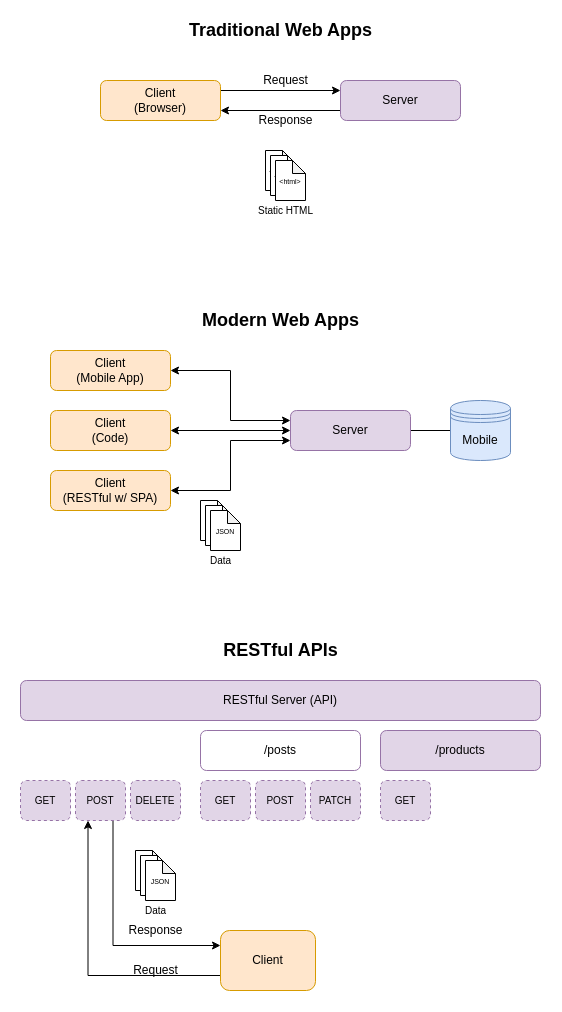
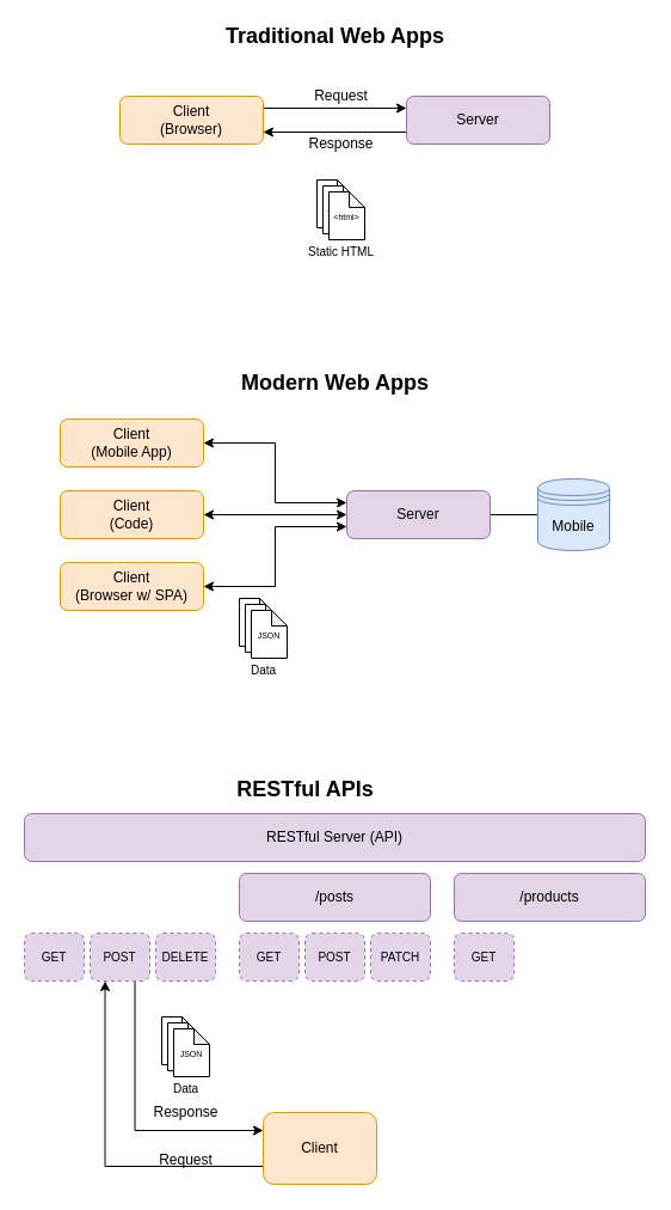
- <mxCell id="17" value="Client&lt;br&gt;(RESTful w/ SPA)" style="rounded=1;whiteSpace=wrap;html=1;fillColor=#ffe6cc;strokeColor=#d79b00;" vertex="1" parent="1"><mxGeometry x="50" y="470" width="120" height="40" as="geometry" /></mxCell>
+ <mxCell id="17" value="Client&lt;br&gt;(Browser w/ SPA)" style="rounded=1;whiteSpace=wrap;html=1;fillColor=#ffe6cc;strokeColor=#d79b00;" vertex="1" parent="1"><mxGeometry x="50" y="470" width="120" height="40" as="geometry" /></mxCell>
- <mxCell id="25" value="&lt;b&gt;&lt;font style=&quot;font-size: 18px&quot;&gt;RESTful APIs&lt;/font&gt;&lt;/b&gt;" style="text;html=1;align=center;verticalAlign=middle;resizable=0;points=[];autosize=1;" vertex="1" parent="1"><mxGeometry x="215" y="640" width="130" height="20" as="geometry" /></mxCell>
+ <mxCell id="25" value="&lt;b&gt;&lt;font style=&quot;font-size: 18px&quot;&gt;RESTful APIs&lt;/font&gt;&lt;/b&gt;" style="text;html=1;align=center;verticalAlign=middle;resizable=0;points=[];autosize=1;" vertex="1" parent="1"><mxGeometry x="190" y="650" width="130" height="20" as="geometry" /></mxCell>
- <mxCell id="27" value="/posts" style="rounded=1;whiteSpace=wrap;html=1;fillColor=#ffffff;strokeColor=#9673a6;" vertex="1" parent="1"><mxGeometry x="200" y="730" width="160" height="40" as="geometry" /></mxCell>
+ <mxCell id="27" value="/posts" style="rounded=1;whiteSpace=wrap;html=1;fillColor=#e1d5e7;strokeColor=#9673a6;" vertex="1" parent="1"><mxGeometry x="200" y="730" width="160" height="40" as="geometry" /></mxCell>
